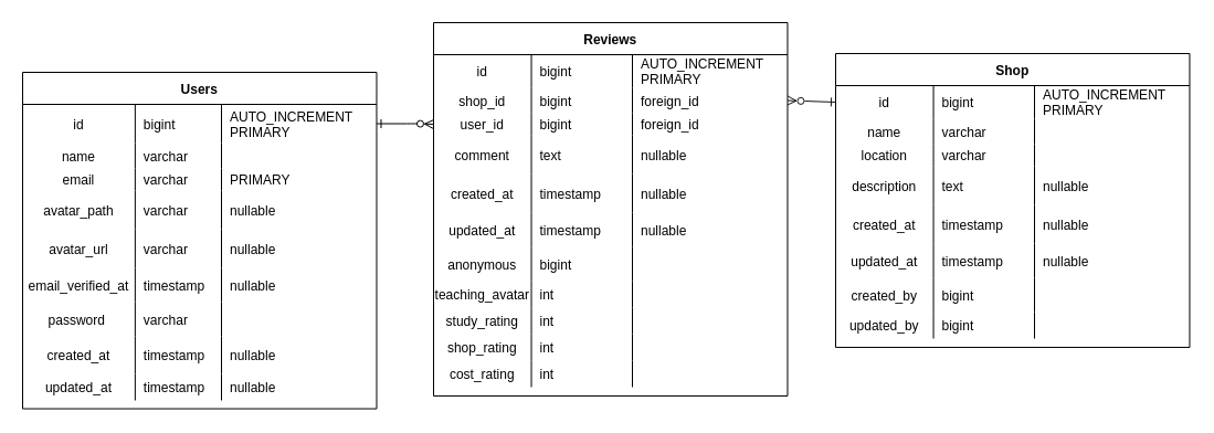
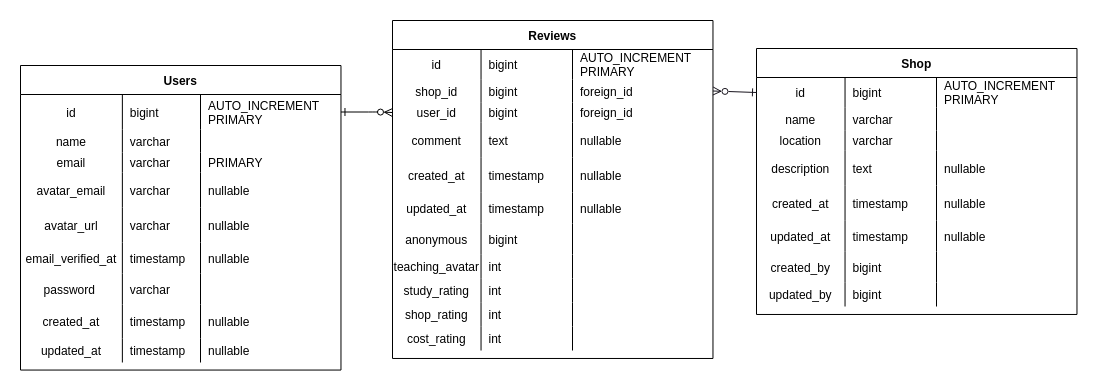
- <mxCell id="49" value="avatar_path" style="shape=partialRectangle;connectable=0;fillColor=none;top=0;left=0;bottom=0;right=0;editable=1;overflow=hidden;strokeColor=default;fontColor=#000000;" parent="48" vertex="1"><mxGeometry width="101.873" height="35" as="geometry"><mxRectangle width="101.873" height="35" as="alternateBounds" /></mxGeometry></mxCell>
+ <mxCell id="49" value="avatar_email" style="shape=partialRectangle;connectable=0;fillColor=none;top=0;left=0;bottom=0;right=0;editable=1;overflow=hidden;strokeColor=default;fontColor=#000000;" parent="48" vertex="1"><mxGeometry width="101.873" height="35" as="geometry"><mxRectangle width="101.873" height="35" as="alternateBounds" /></mxGeometry></mxCell>
